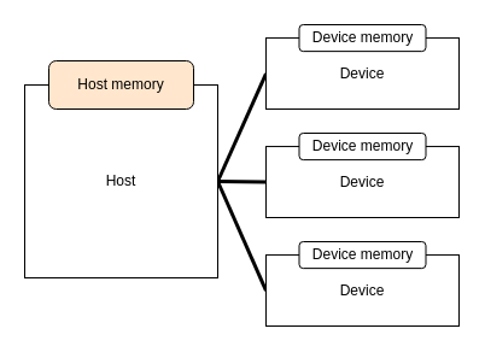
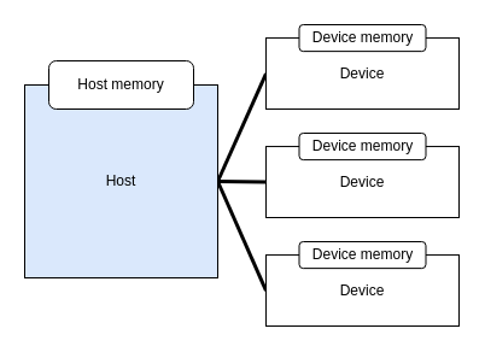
- <mxCell id="6" value="Host memory" style="rounded=1;whiteSpace=wrap;html=1;fillColor=#ffe6cc;" vertex="1" parent="1"><mxGeometry x="40" y="50" width="120" height="40" as="geometry" /></mxCell>
+ <mxCell id="6" value="Host memory" style="rounded=1;whiteSpace=wrap;html=1;" vertex="1" parent="1"><mxGeometry x="40" y="50" width="120" height="40" as="geometry" /></mxCell>
- <mxCell id="5" value="Host" style="whiteSpace=wrap;html=1;aspect=fixed;" vertex="1" parent="1"><mxGeometry x="20" y="70" width="160" height="160" as="geometry" /></mxCell>
+ <mxCell id="5" value="Host" style="whiteSpace=wrap;html=1;aspect=fixed;fillColor=#dae8fc;" vertex="1" parent="1"><mxGeometry x="20" y="70" width="160" height="160" as="geometry" /></mxCell>
